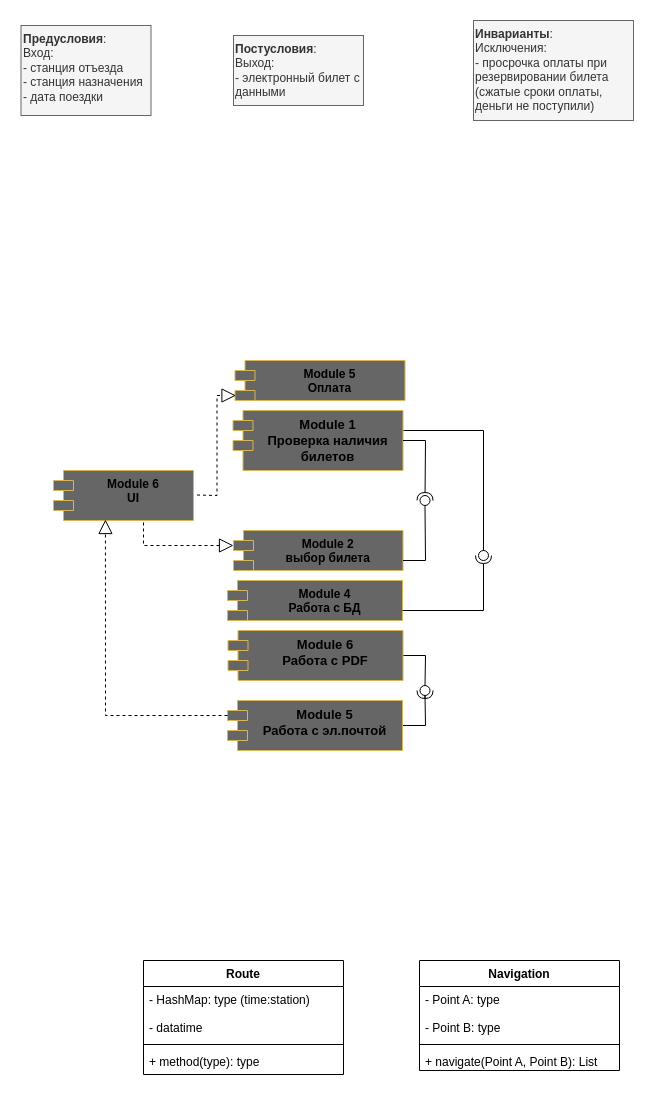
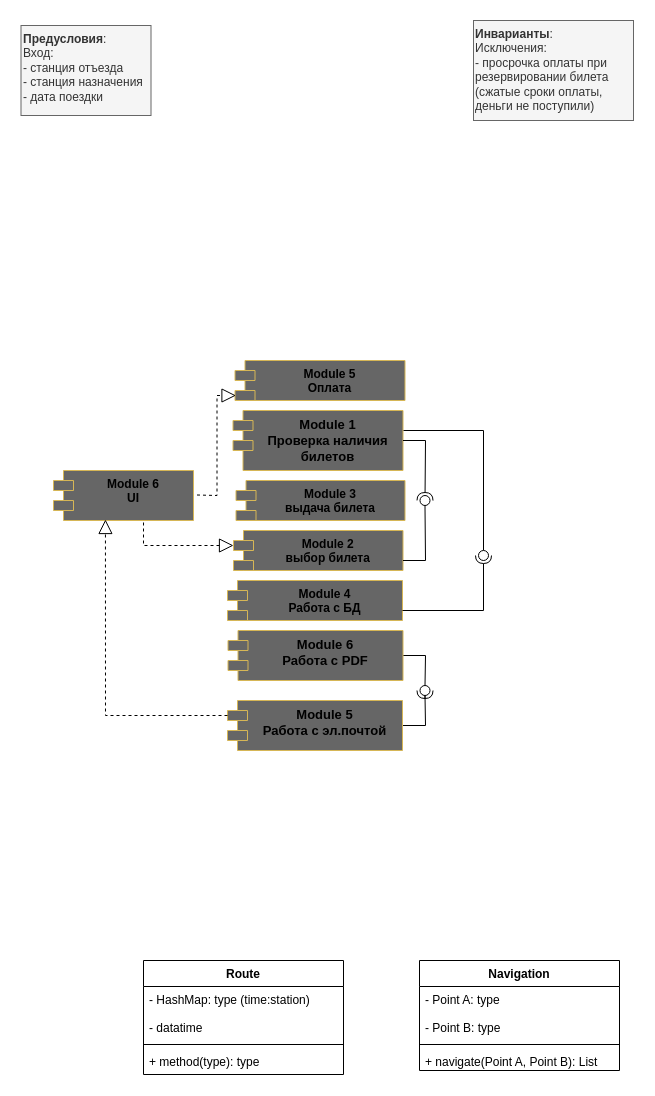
- <mxCell id="6" value="&lt;b&gt;Постусловия&lt;/b&gt;:&lt;br&gt;Выход:&lt;br&gt;- электронный билет с данными&lt;br&gt;" style="text;html=1;strokeColor=#666666;fillColor=#f5f5f5;align=left;verticalAlign=top;whiteSpace=wrap;rounded=0;fontColor=#333333;" parent="1" vertex="1"><mxGeometry x="233" y="35" width="130" height="70" as="geometry" /></mxCell>
+ <mxCell id="10" value="Module 3&#10;выдача билета" style="shape=module;align=left;spacingLeft=20;align=center;verticalAlign=top;fillColor=#666666;strokeColor=#d6b656;fontStyle=1" vertex="1" parent="1"><mxGeometry x="235.5" y="480" width="169" height="40" as="geometry" /></mxCell>
